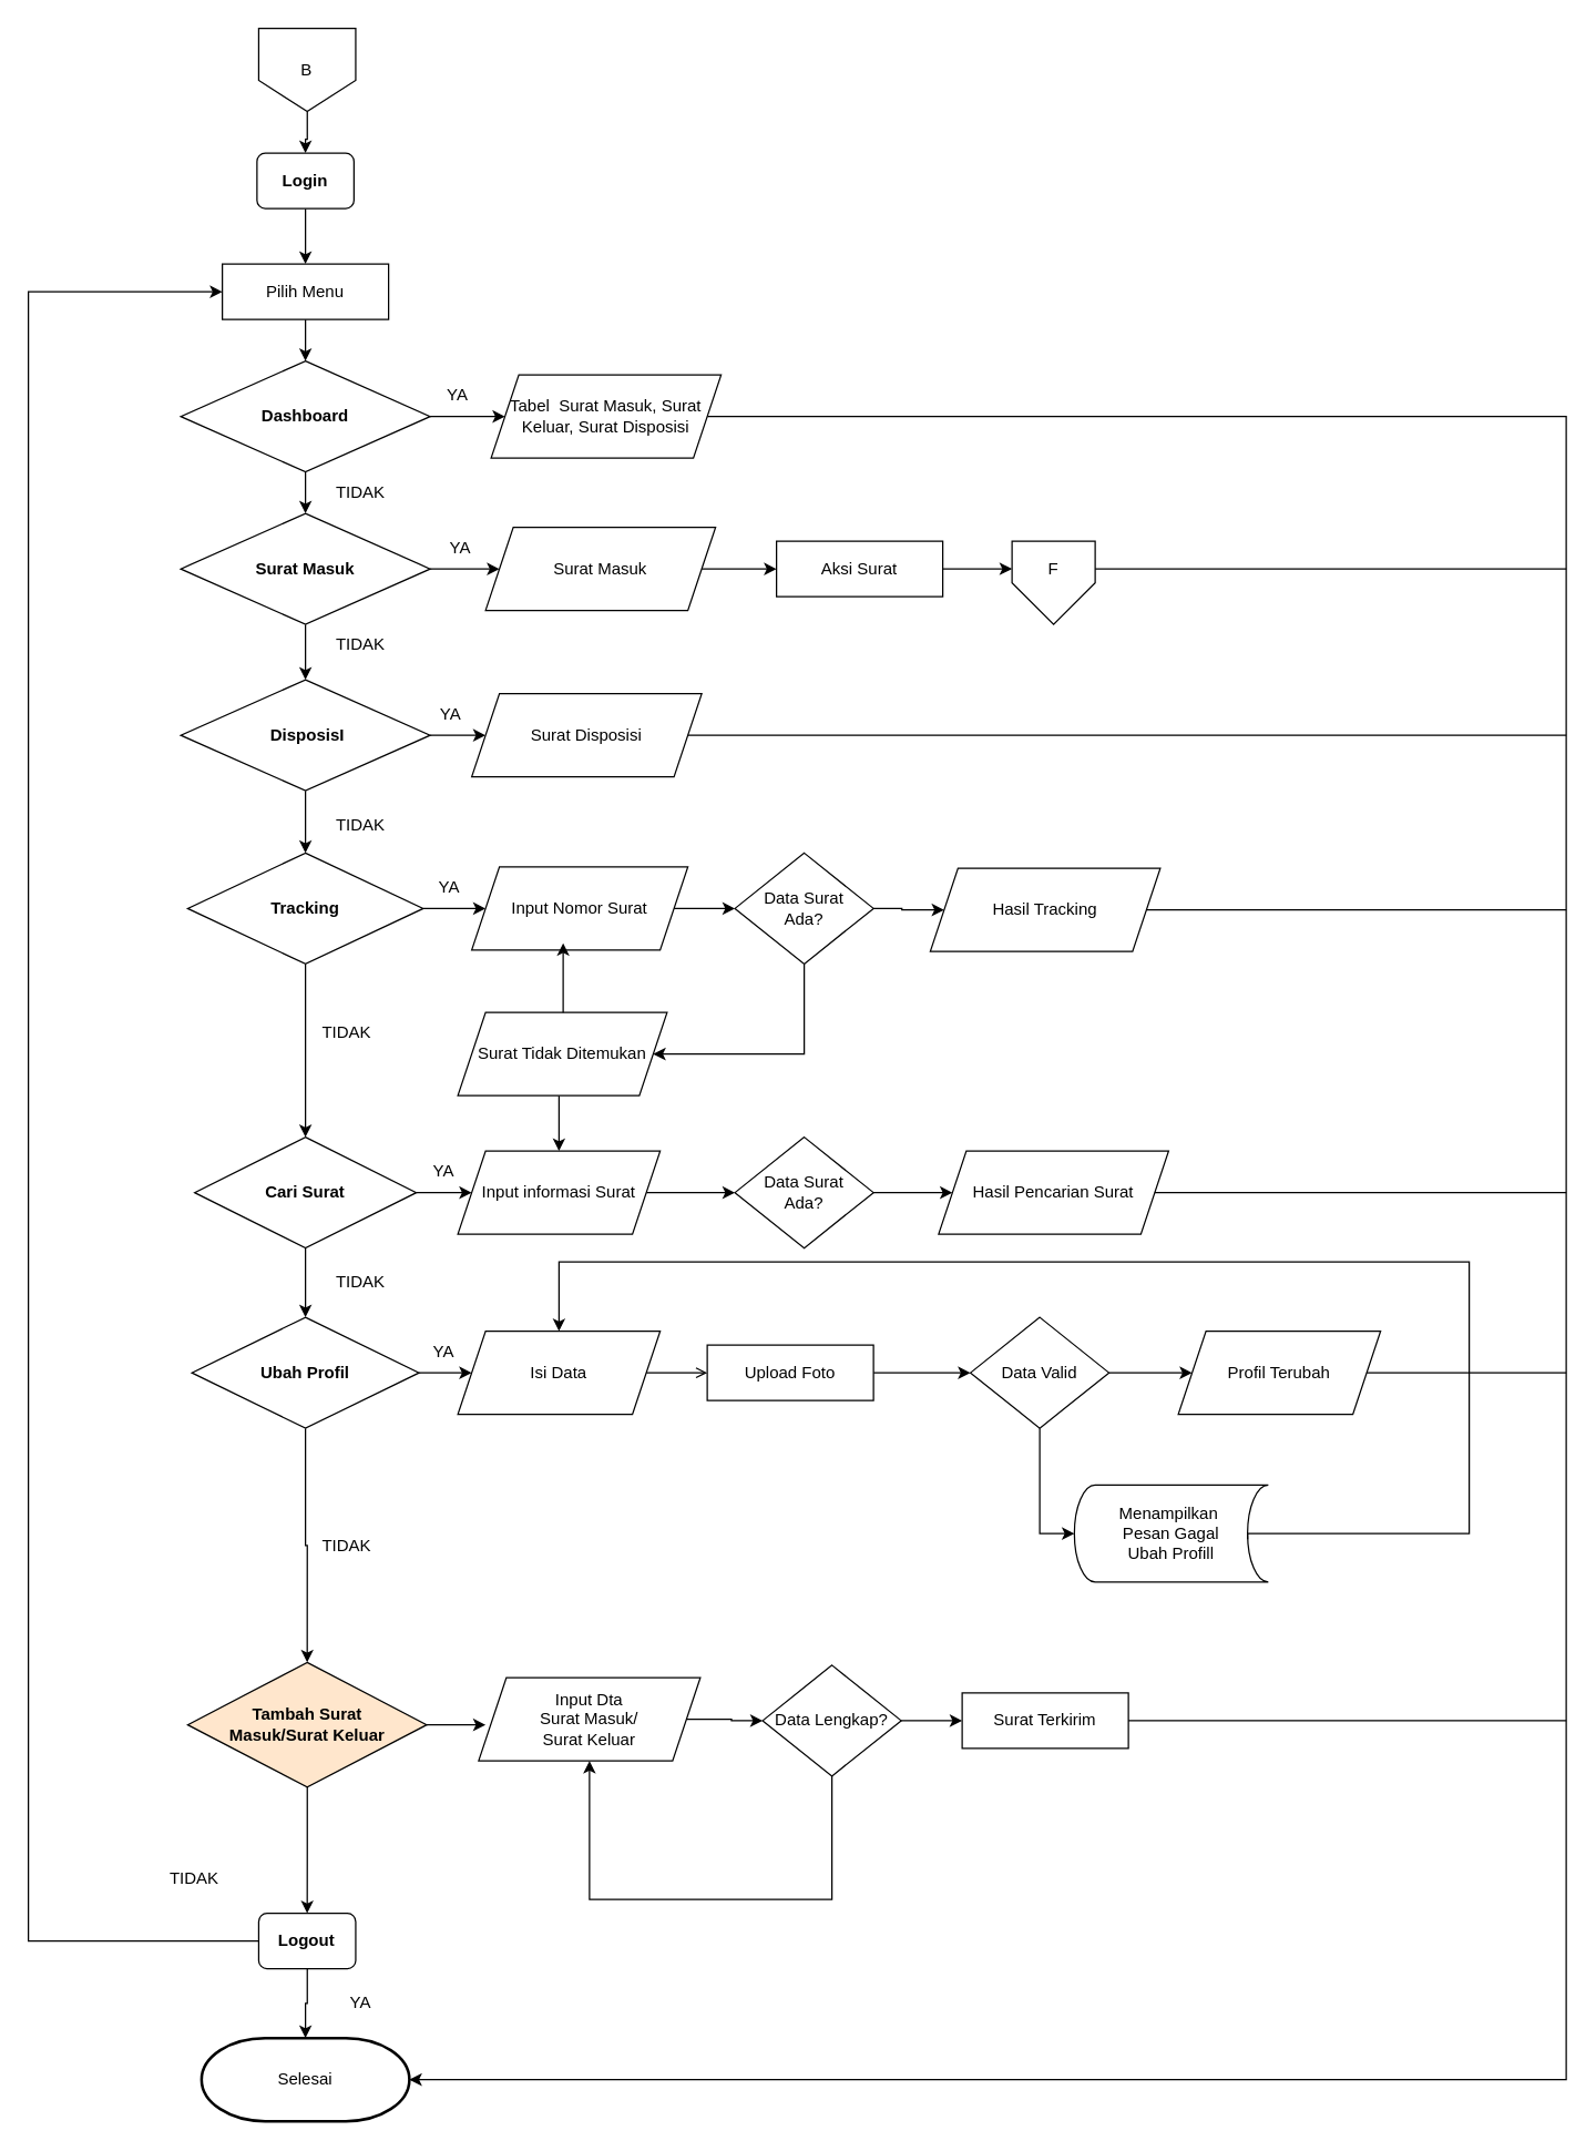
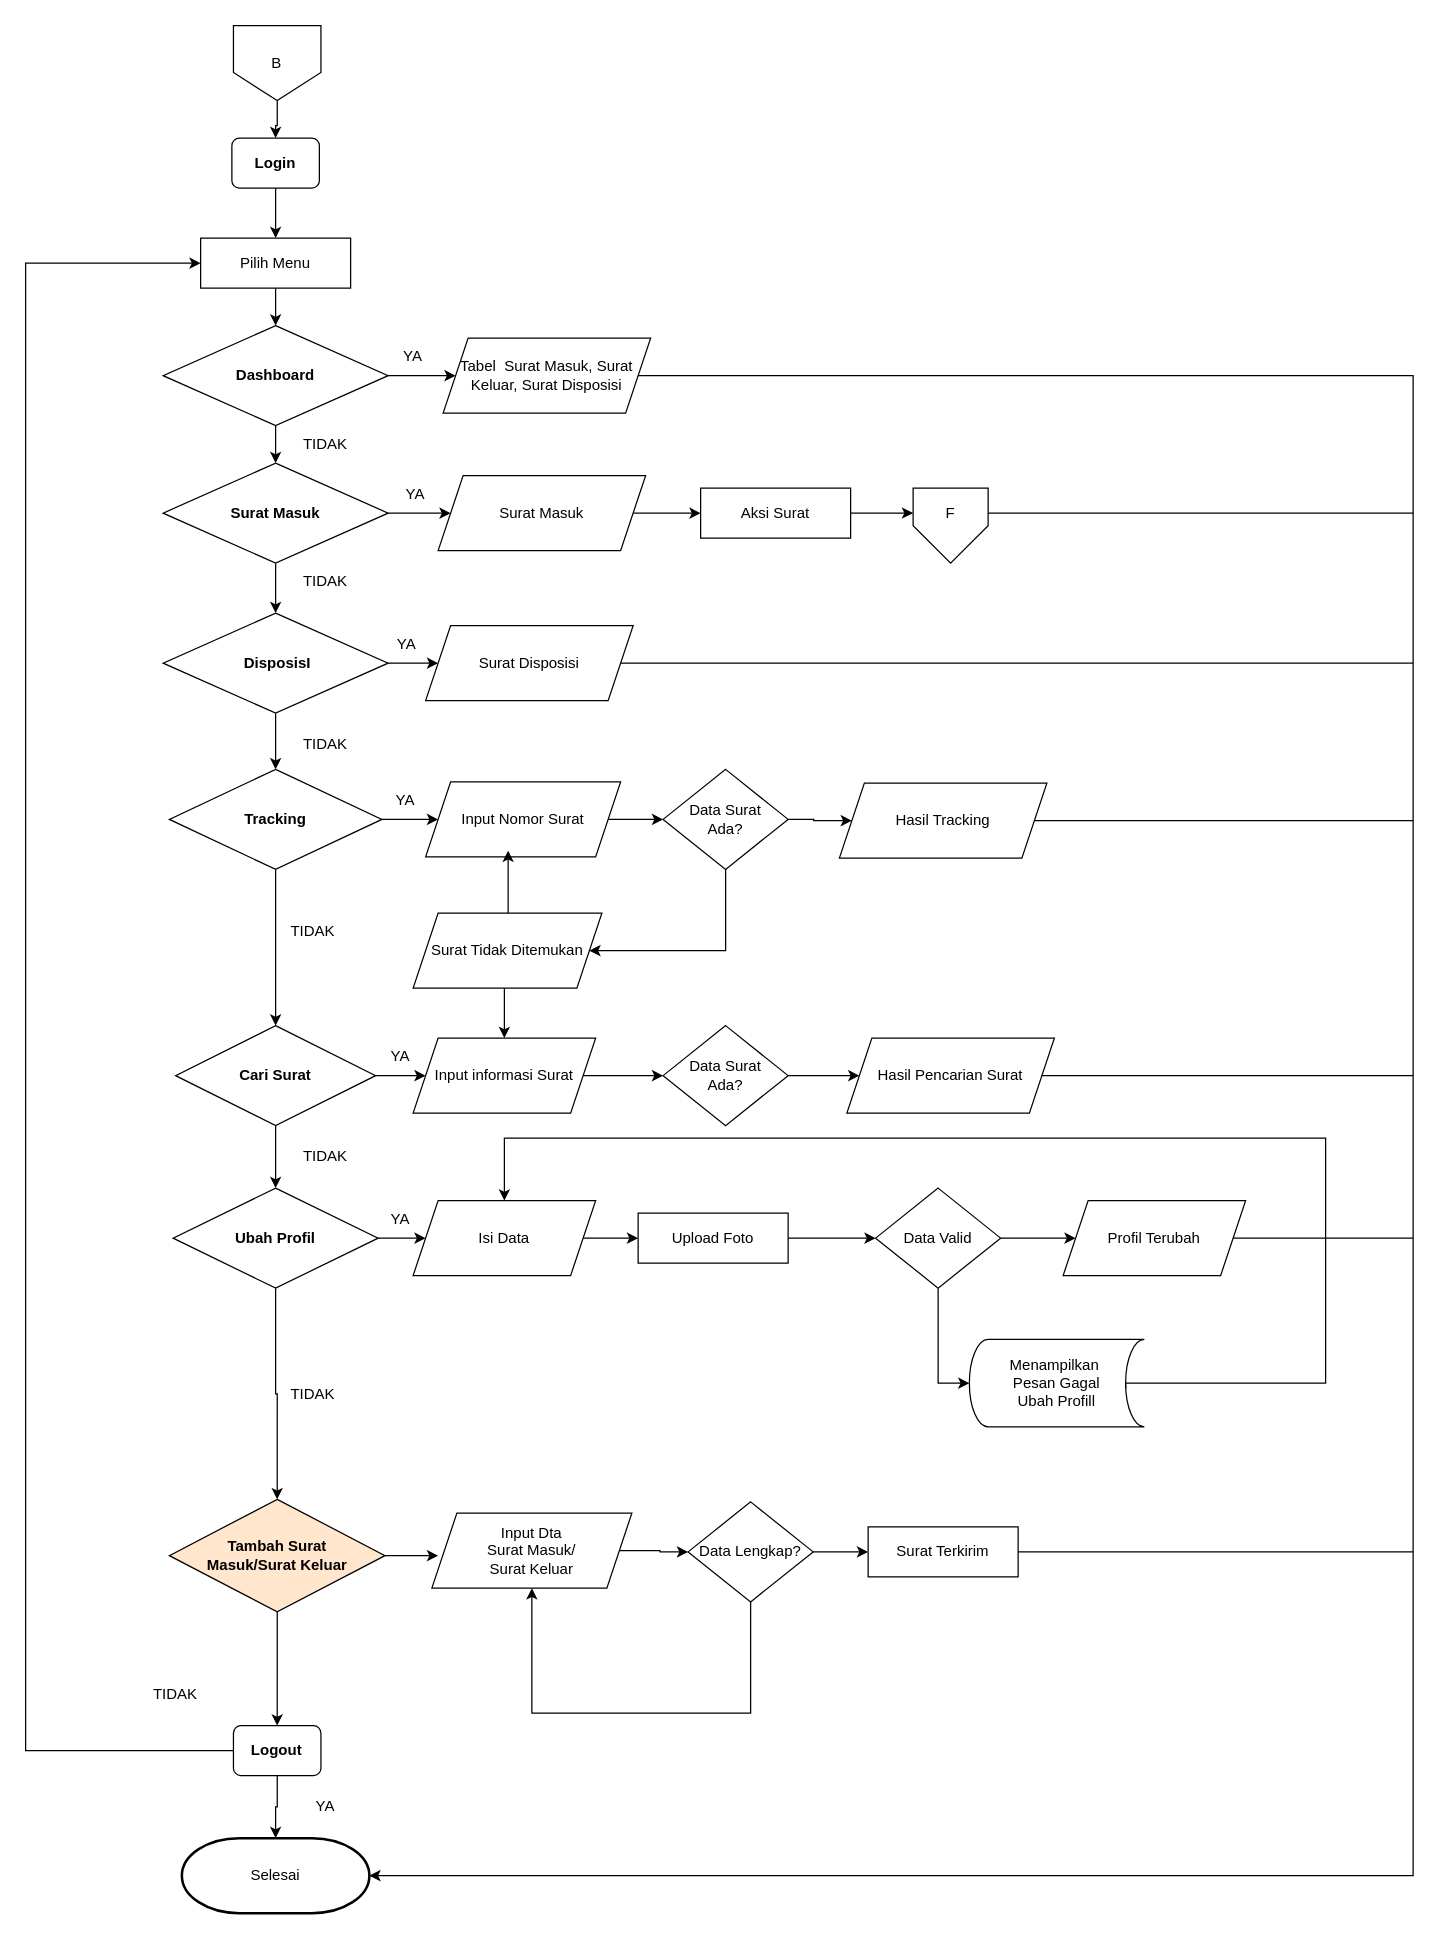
- <mxCell id="50" style="edgeStyle=orthogonalEdgeStyle;rounded=0;orthogonalLoop=1;jettySize=auto;html=1;entryX=0;entryY=0.5;entryDx=0;entryDy=0;endArrow=open;" parent="1" source="51" target="53" edge="1"><mxGeometry relative="1" as="geometry" /></mxCell>
+ <mxCell id="50" style="edgeStyle=orthogonalEdgeStyle;rounded=0;orthogonalLoop=1;jettySize=auto;html=1;entryX=0;entryY=0.5;entryDx=0;entryDy=0;" parent="1" source="51" target="53" edge="1"><mxGeometry relative="1" as="geometry" /></mxCell>
